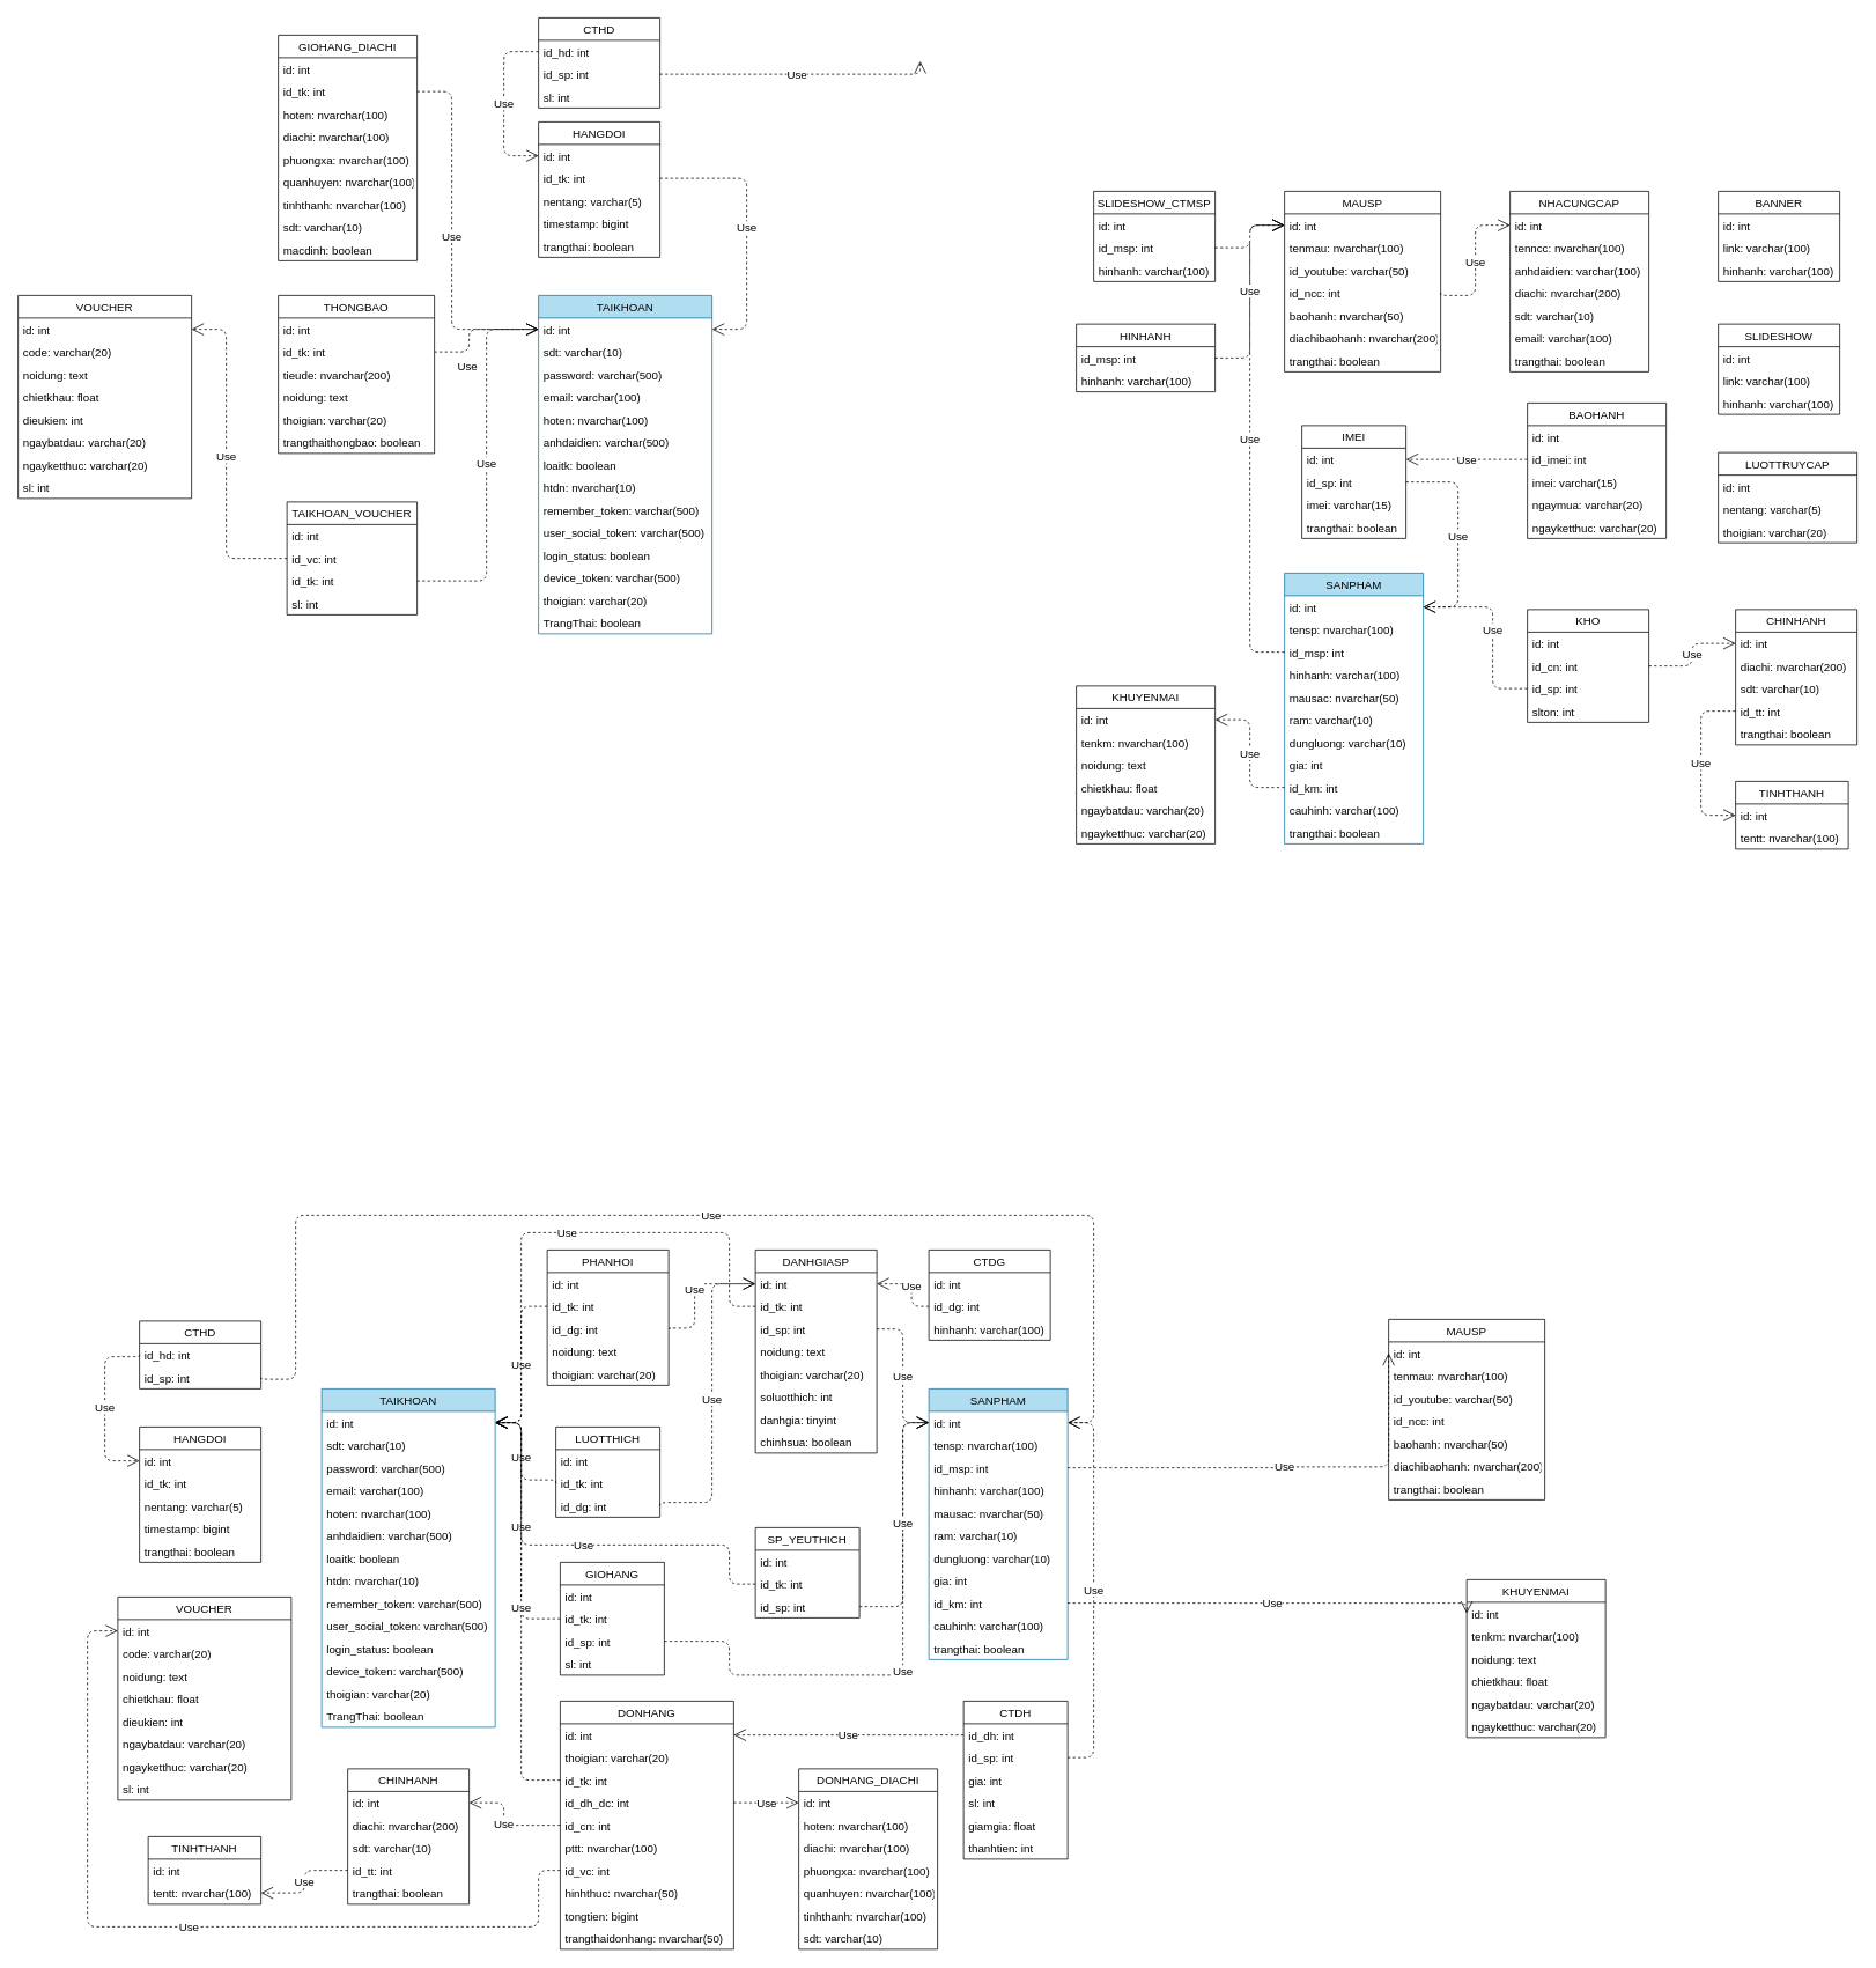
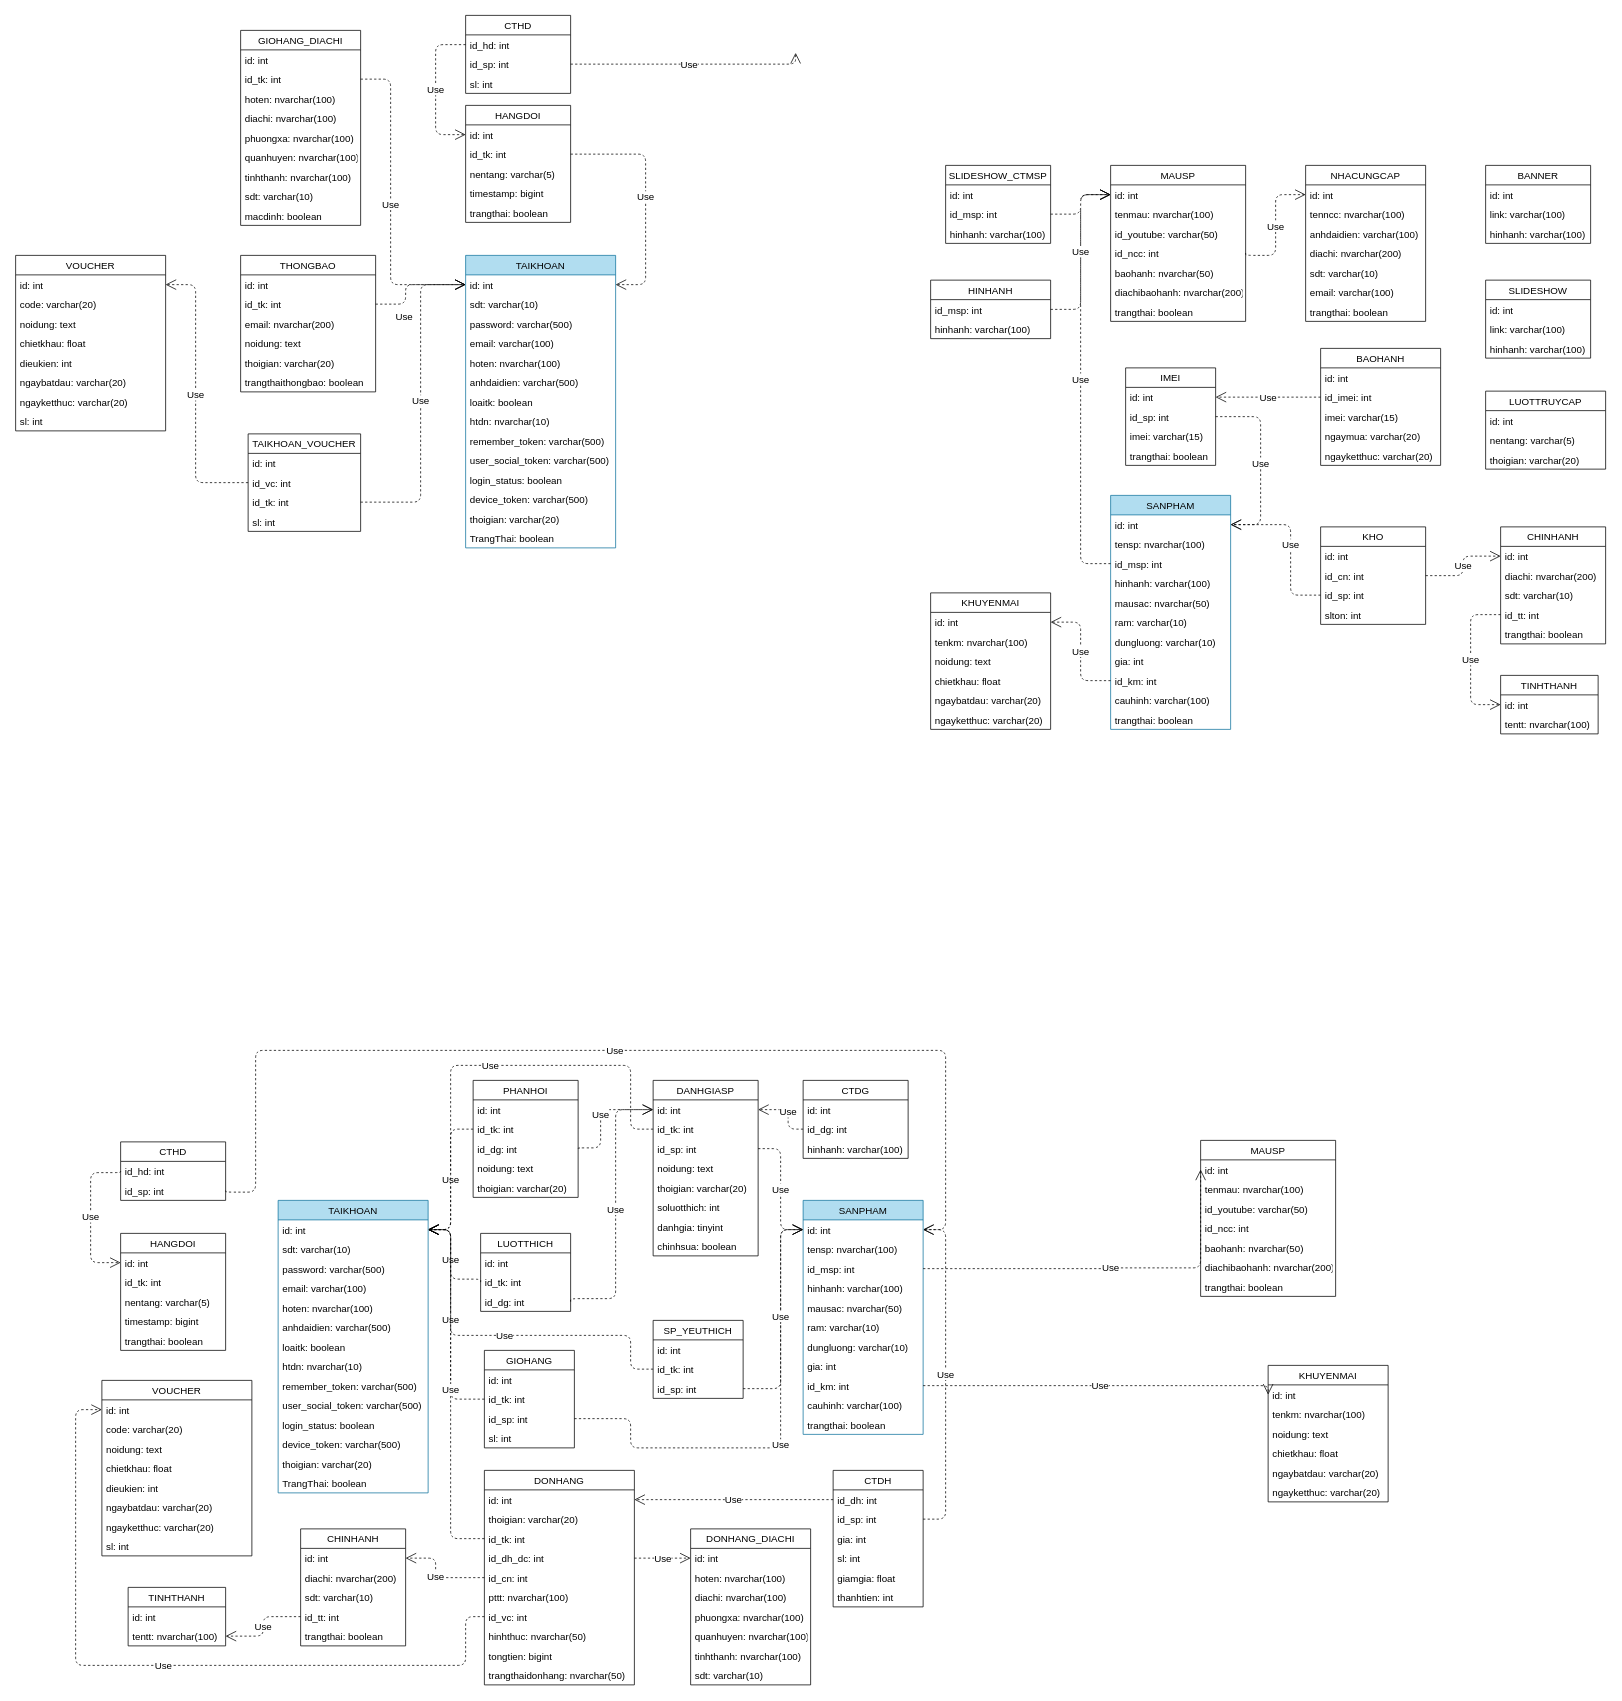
- <mxCell id="123" value="tieude: nvarchar(200)" style="text;strokeColor=none;fillColor=none;align=left;verticalAlign=top;spacingLeft=4;spacingRight=4;overflow=hidden;rotatable=0;points=[[0,0.5],[1,0.5]];portConstraint=eastwest;fontSize=13;" parent="120" vertex="1"><mxGeometry y="78" width="180" height="26" as="geometry" /></mxCell>
+ <mxCell id="123" value="email: nvarchar(200)" style="text;strokeColor=none;fillColor=none;align=left;verticalAlign=top;spacingLeft=4;spacingRight=4;overflow=hidden;rotatable=0;points=[[0,0.5],[1,0.5]];portConstraint=eastwest;fontSize=13;" parent="120" vertex="1"><mxGeometry y="78" width="180" height="26" as="geometry" /></mxCell>
